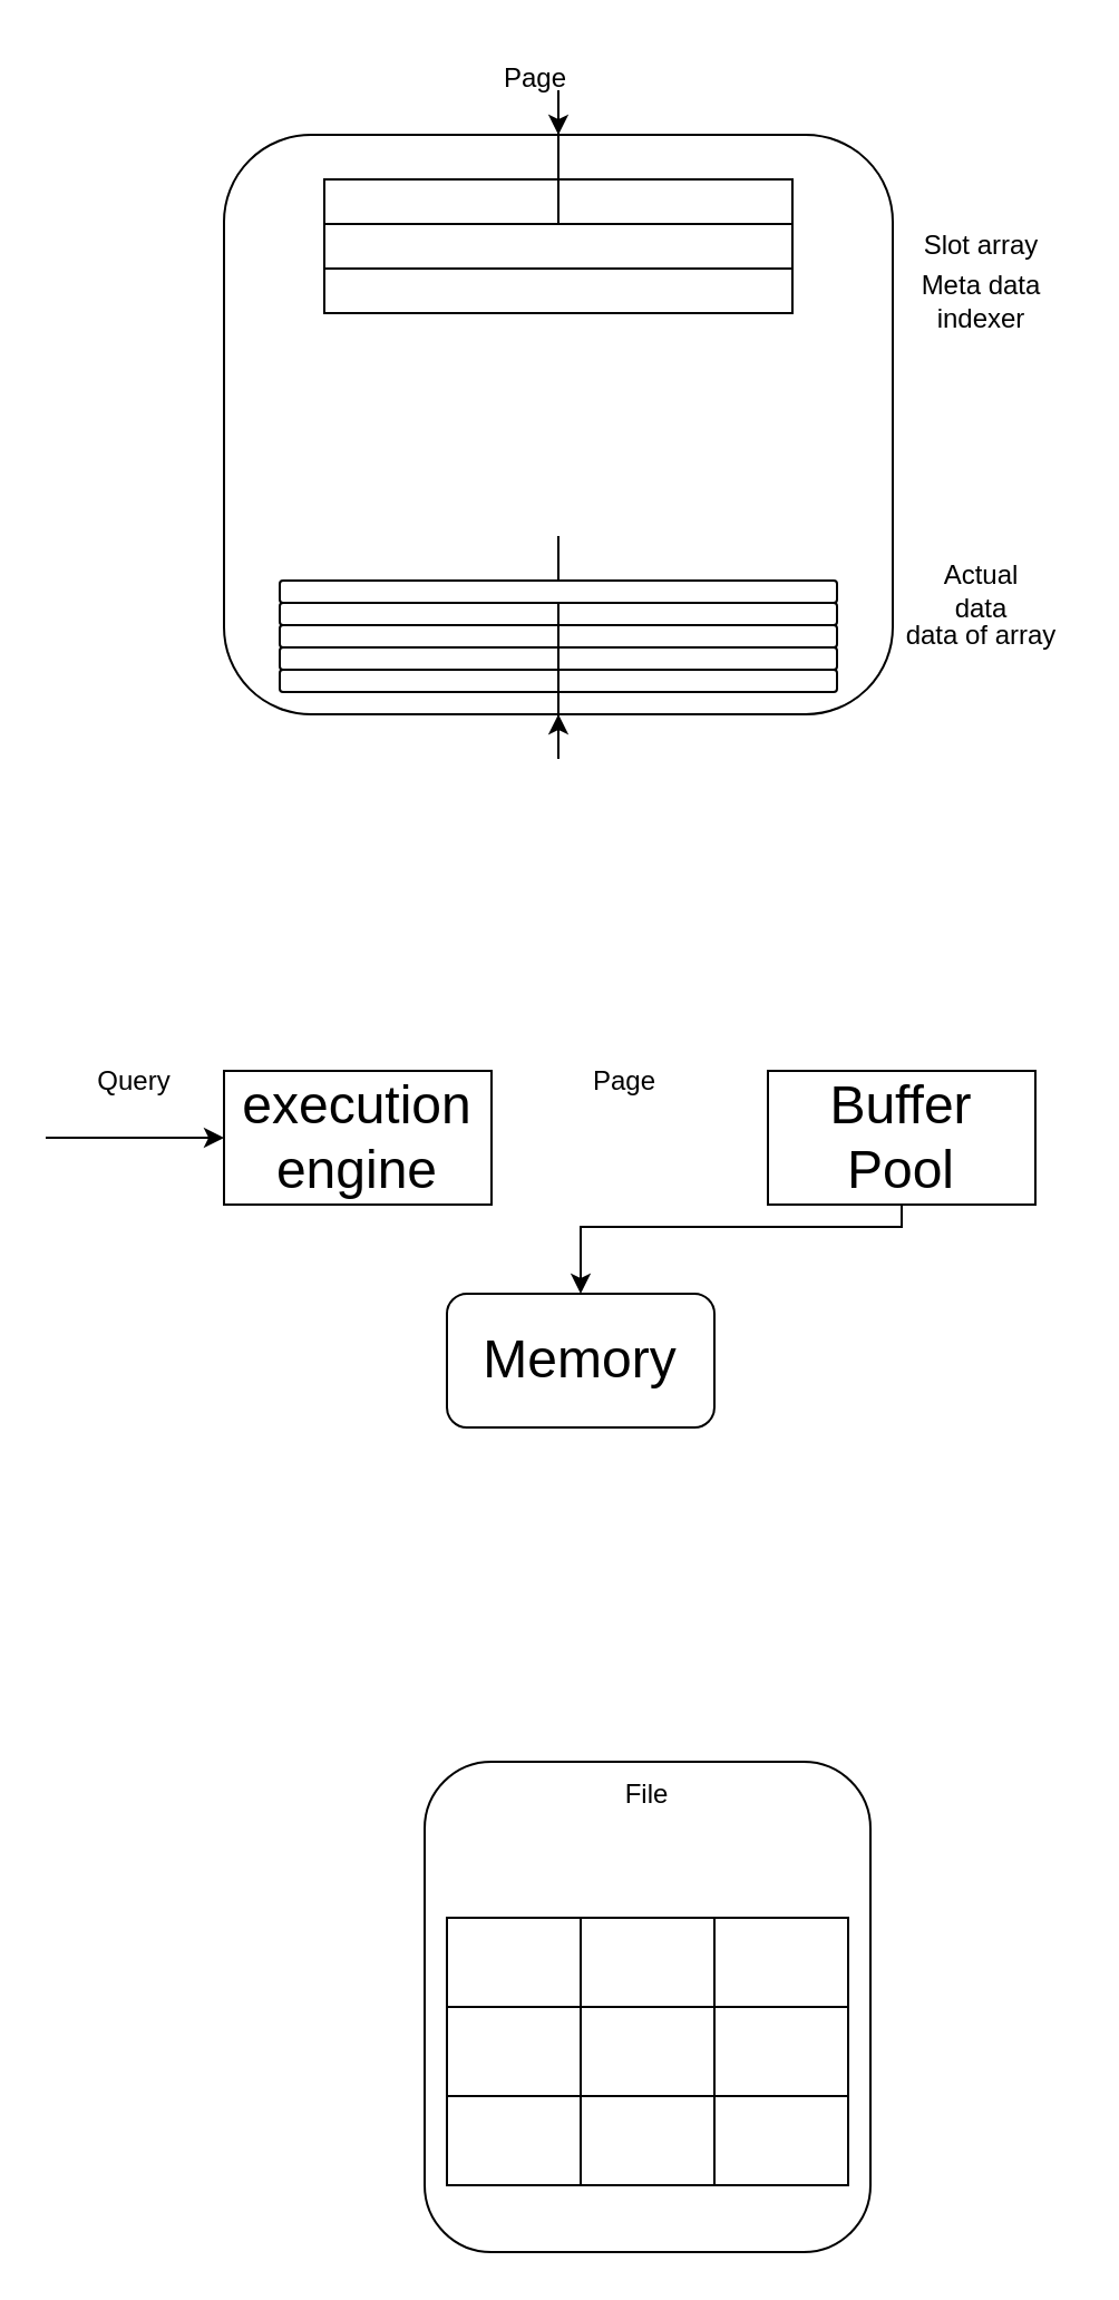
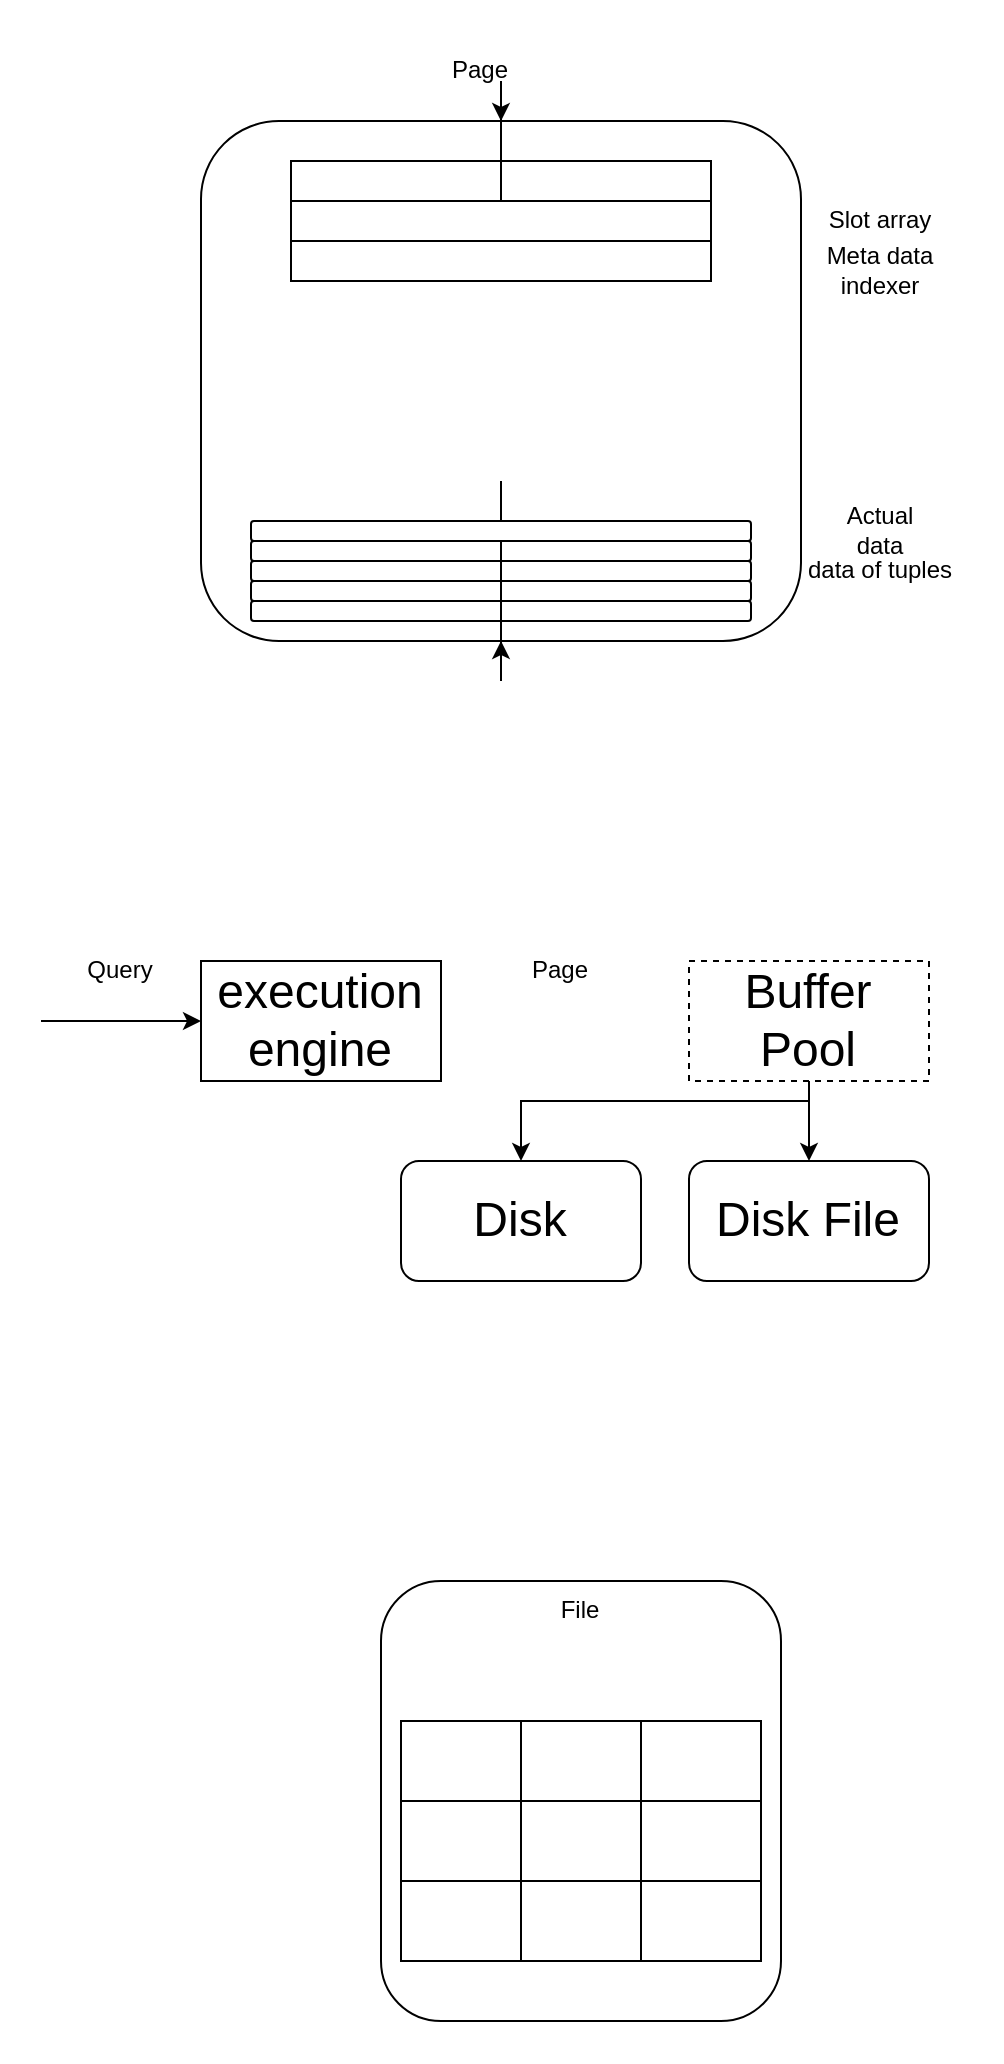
- <mxCell id="39" value="data of array" style="text;html=1;strokeColor=none;fillColor=none;align=center;verticalAlign=middle;whiteSpace=wrap;rounded=0;" vertex="1" parent="1"><mxGeometry x="400" y="270" width="80" height="30" as="geometry" /></mxCell>
+ <mxCell id="39" value="data of tuples" style="text;html=1;strokeColor=none;fillColor=none;align=center;verticalAlign=middle;whiteSpace=wrap;rounded=0;" vertex="1" parent="1"><mxGeometry x="400" y="270" width="80" height="30" as="geometry" /></mxCell>
- <mxCell id="4" value="&lt;font style=&quot;font-size: 24px;&quot;&gt;Buffer Pool&lt;/font&gt;" style="rounded=0;whiteSpace=wrap;html=1;" vertex="1" parent="1"><mxGeometry x="344" y="480" width="120" height="60" as="geometry" /></mxCell>
+ <mxCell id="4" value="&lt;font style=&quot;font-size: 24px;&quot;&gt;Buffer Pool&lt;/font&gt;" style="rounded=0;whiteSpace=wrap;html=1;dashed=1;" vertex="1" parent="1"><mxGeometry x="344" y="480" width="120" height="60" as="geometry" /></mxCell>
+ <mxCell id="2" style="edgeStyle=orthogonalEdgeStyle;rounded=0;orthogonalLoop=1;jettySize=auto;html=1;" edge="1" parent="1" source="4" target="9"><mxGeometry relative="1" as="geometry"><mxPoint x="404" y="610" as="targetPoint" /></mxGeometry></mxCell>
- <mxCell id="10" value="&lt;font style=&quot;font-size: 24px;&quot;&gt;Memory&lt;/font&gt;" style="rounded=1;whiteSpace=wrap;html=1;" vertex="1" parent="1"><mxGeometry x="200" y="580" width="120" height="60" as="geometry" /></mxCell>
+ <mxCell id="10" value="&lt;font style=&quot;font-size: 24px;&quot;&gt;Disk&lt;/font&gt;" style="rounded=1;whiteSpace=wrap;html=1;" vertex="1" parent="1"><mxGeometry x="200" y="580" width="120" height="60" as="geometry" /></mxCell>
+ <mxCell id="9" value="&lt;font style=&quot;font-size: 24px;&quot;&gt;Disk File&lt;/font&gt;" style="rounded=1;whiteSpace=wrap;html=1;" vertex="1" parent="1"><mxGeometry x="344" y="580" width="120" height="60" as="geometry" /></mxCell>
